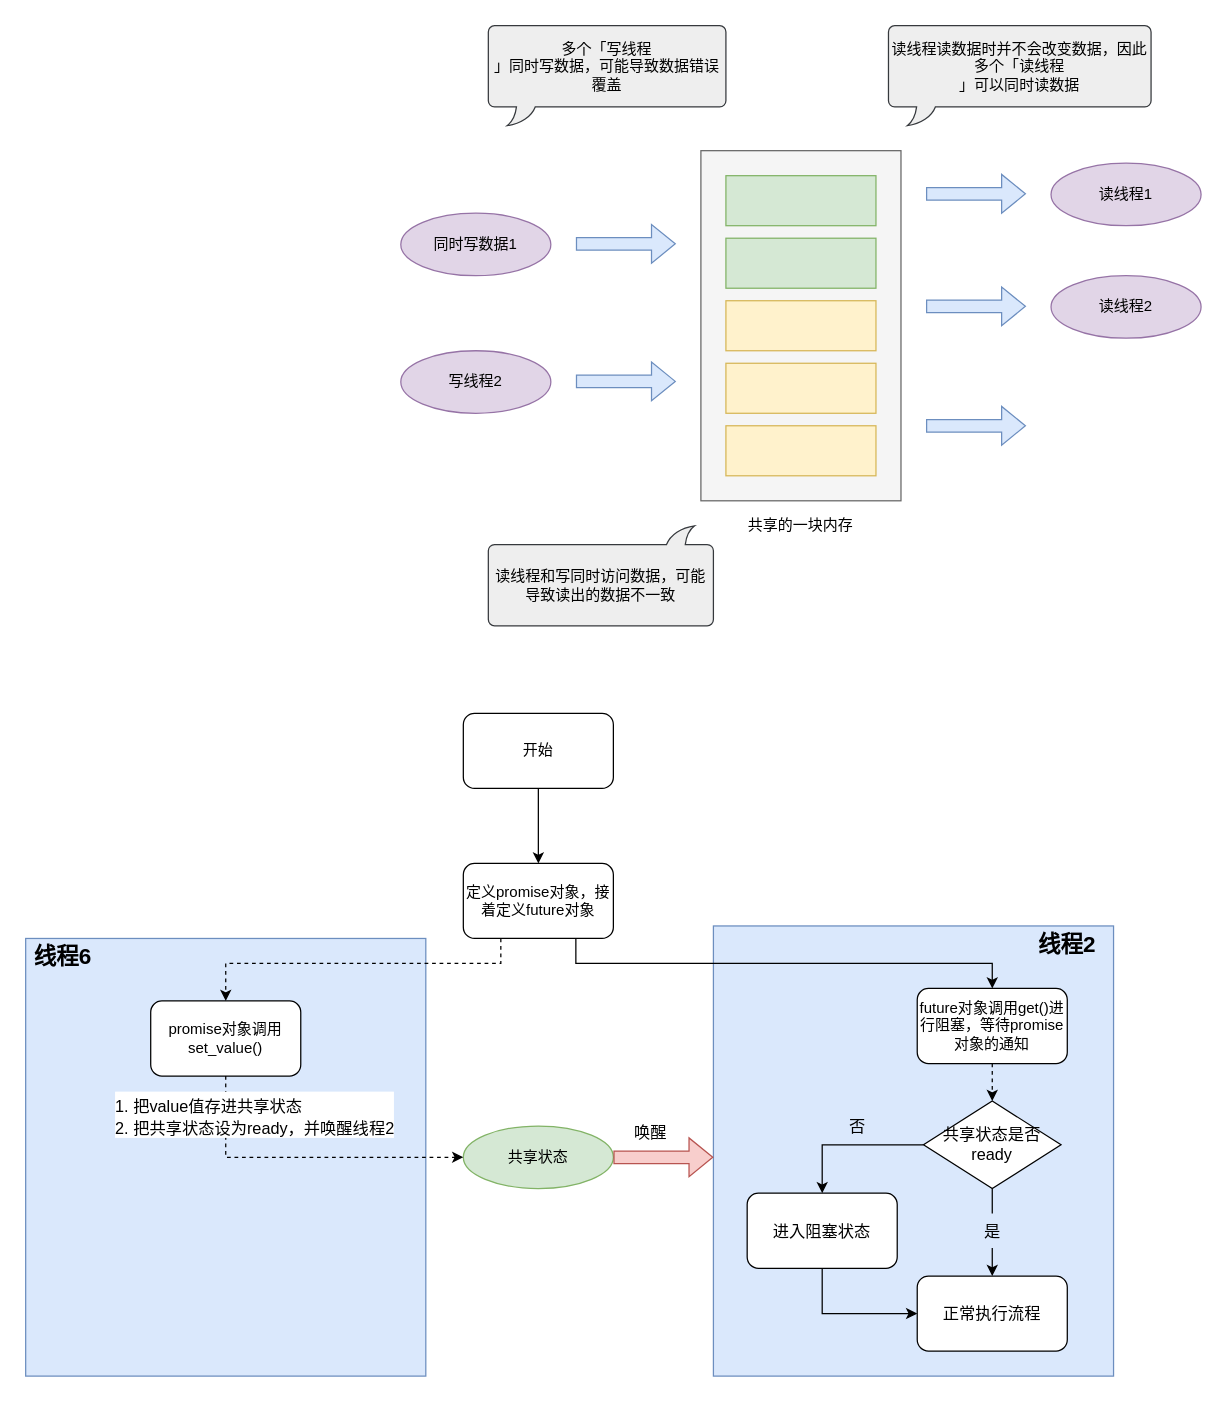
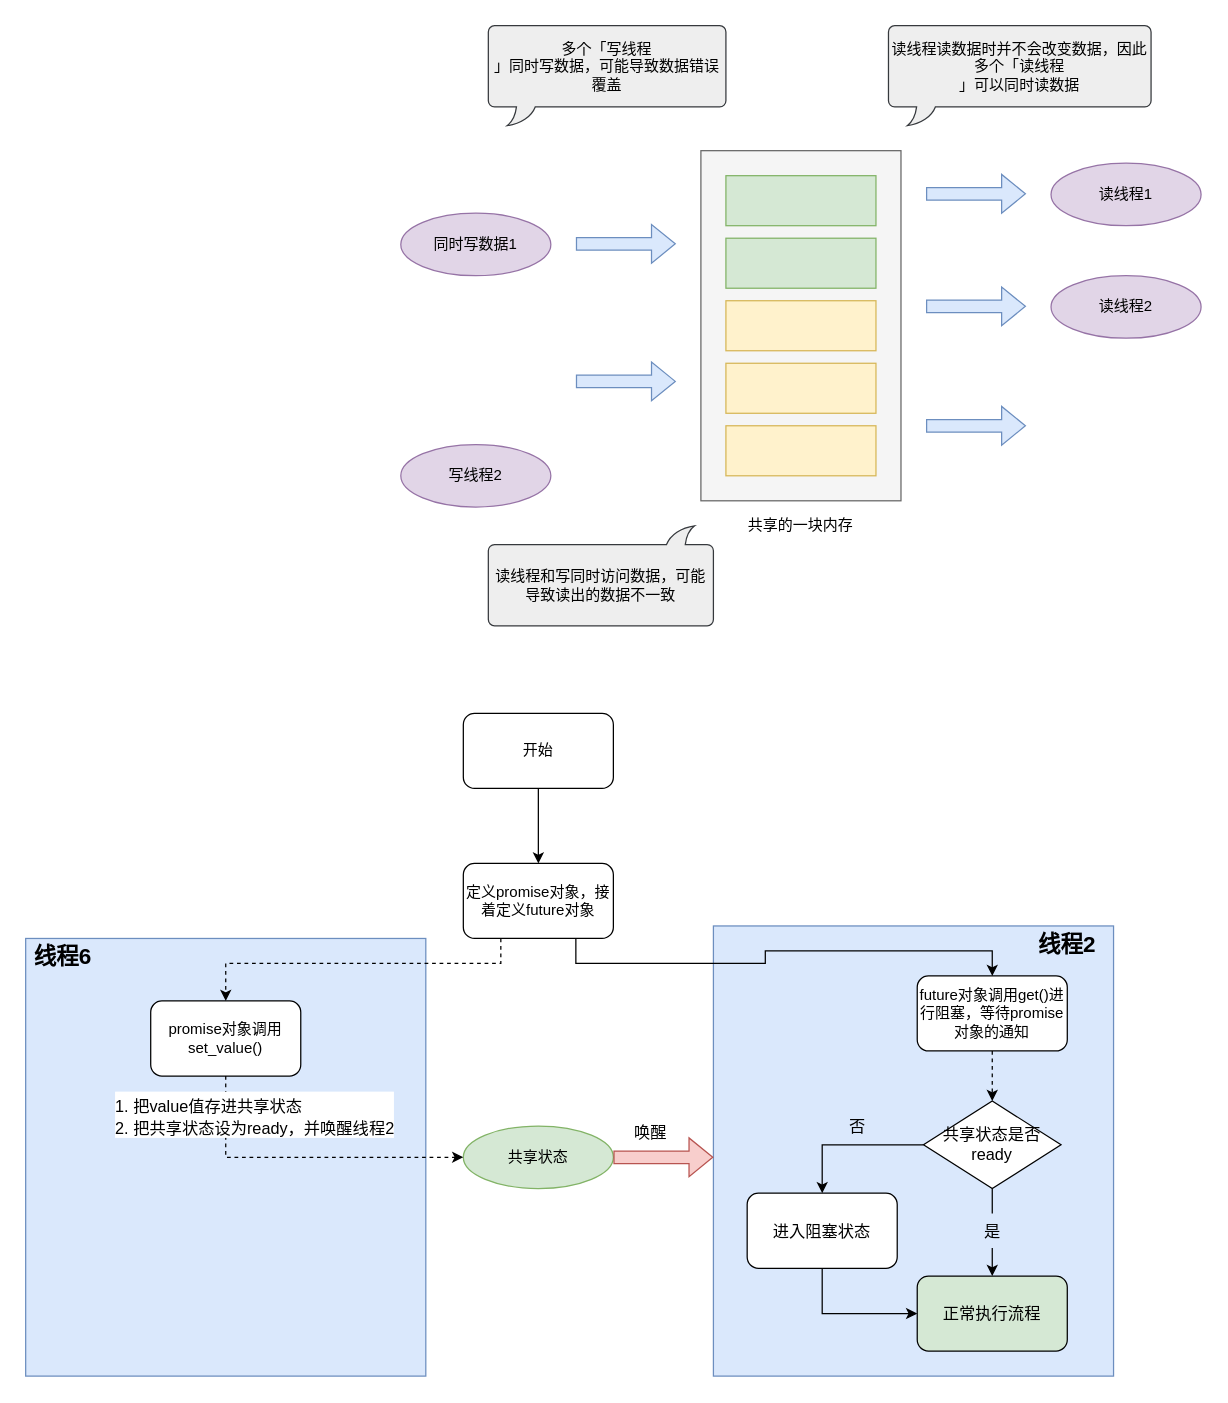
- <mxCell id="12" value="写线程2" style="ellipse;whiteSpace=wrap;html=1;fillColor=#e1d5e7;strokeColor=#9673a6;" vertex="1" parent="1"><mxGeometry x="320" y="280" width="120" height="50" as="geometry" /></mxCell>
+ <mxCell id="12" value="写线程2" style="ellipse;whiteSpace=wrap;html=1;fillColor=#e1d5e7;strokeColor=#9673a6;" vertex="1" parent="1"><mxGeometry x="320" y="355" width="120" height="50" as="geometry" /></mxCell>
- <mxCell id="33" value="future对象调用get()进行阻塞，等待promise对象的通知" style="rounded=1;whiteSpace=wrap;html=1;" vertex="1" parent="1"><mxGeometry x="733" y="790" width="120" height="60" as="geometry" /></mxCell>
+ <mxCell id="33" value="future对象调用get()进行阻塞，等待promise对象的通知" style="rounded=1;whiteSpace=wrap;html=1;" vertex="1" parent="1"><mxGeometry x="733" y="780" width="120" height="60" as="geometry" /></mxCell>
- <mxCell id="44" value="正常执行流程" style="rounded=1;whiteSpace=wrap;html=1;fontSize=13;align=center;" vertex="1" parent="1"><mxGeometry x="733" y="1020" width="120" height="60" as="geometry" /></mxCell>
+ <mxCell id="44" value="正常执行流程" style="rounded=1;whiteSpace=wrap;html=1;fontSize=13;align=center;fillColor=#d5e8d4;" vertex="1" parent="1"><mxGeometry x="733" y="1020" width="120" height="60" as="geometry" /></mxCell>
